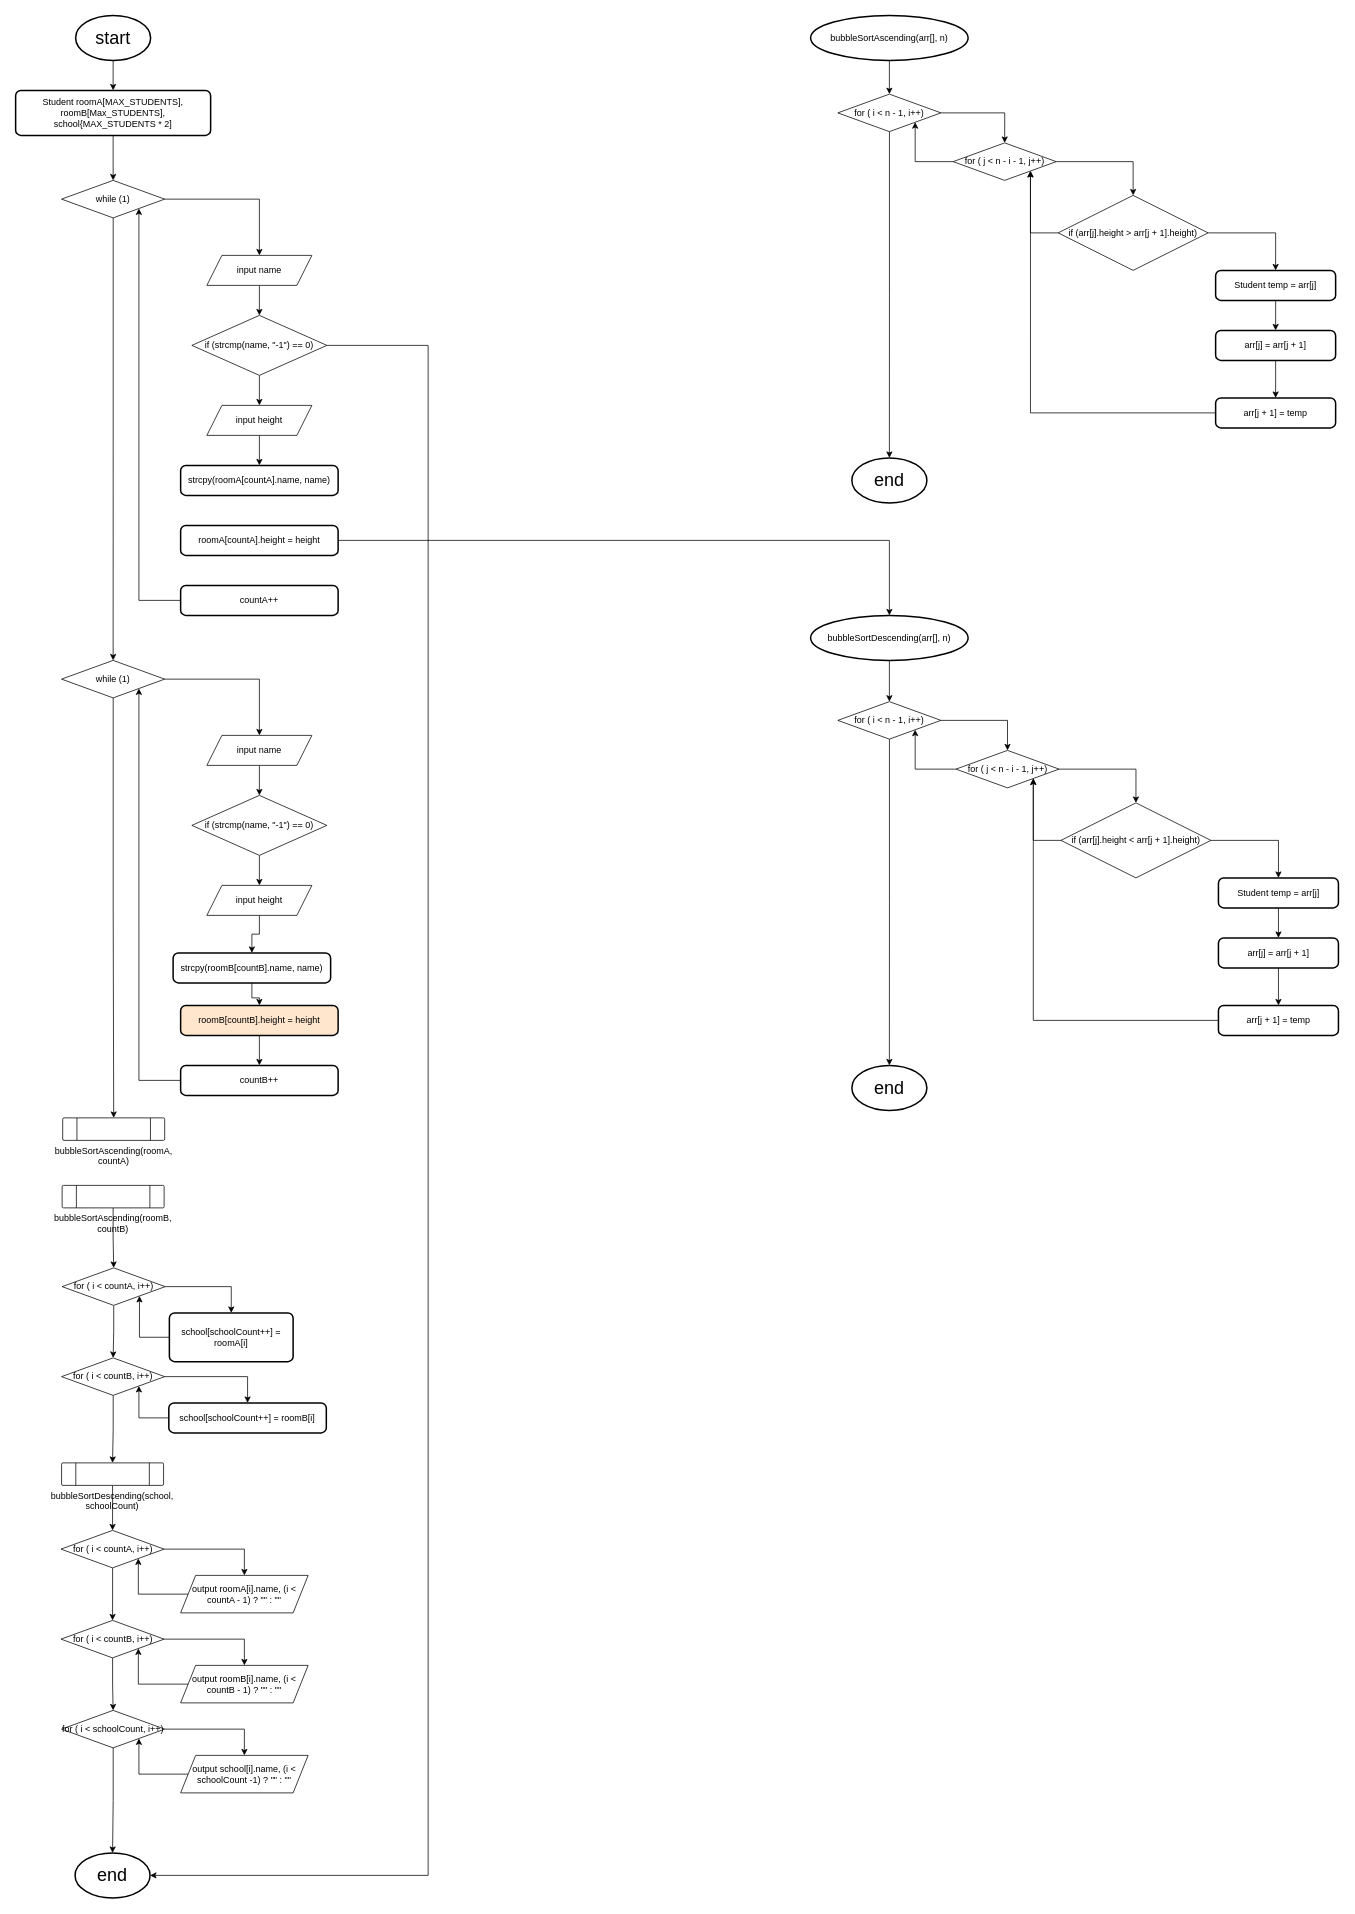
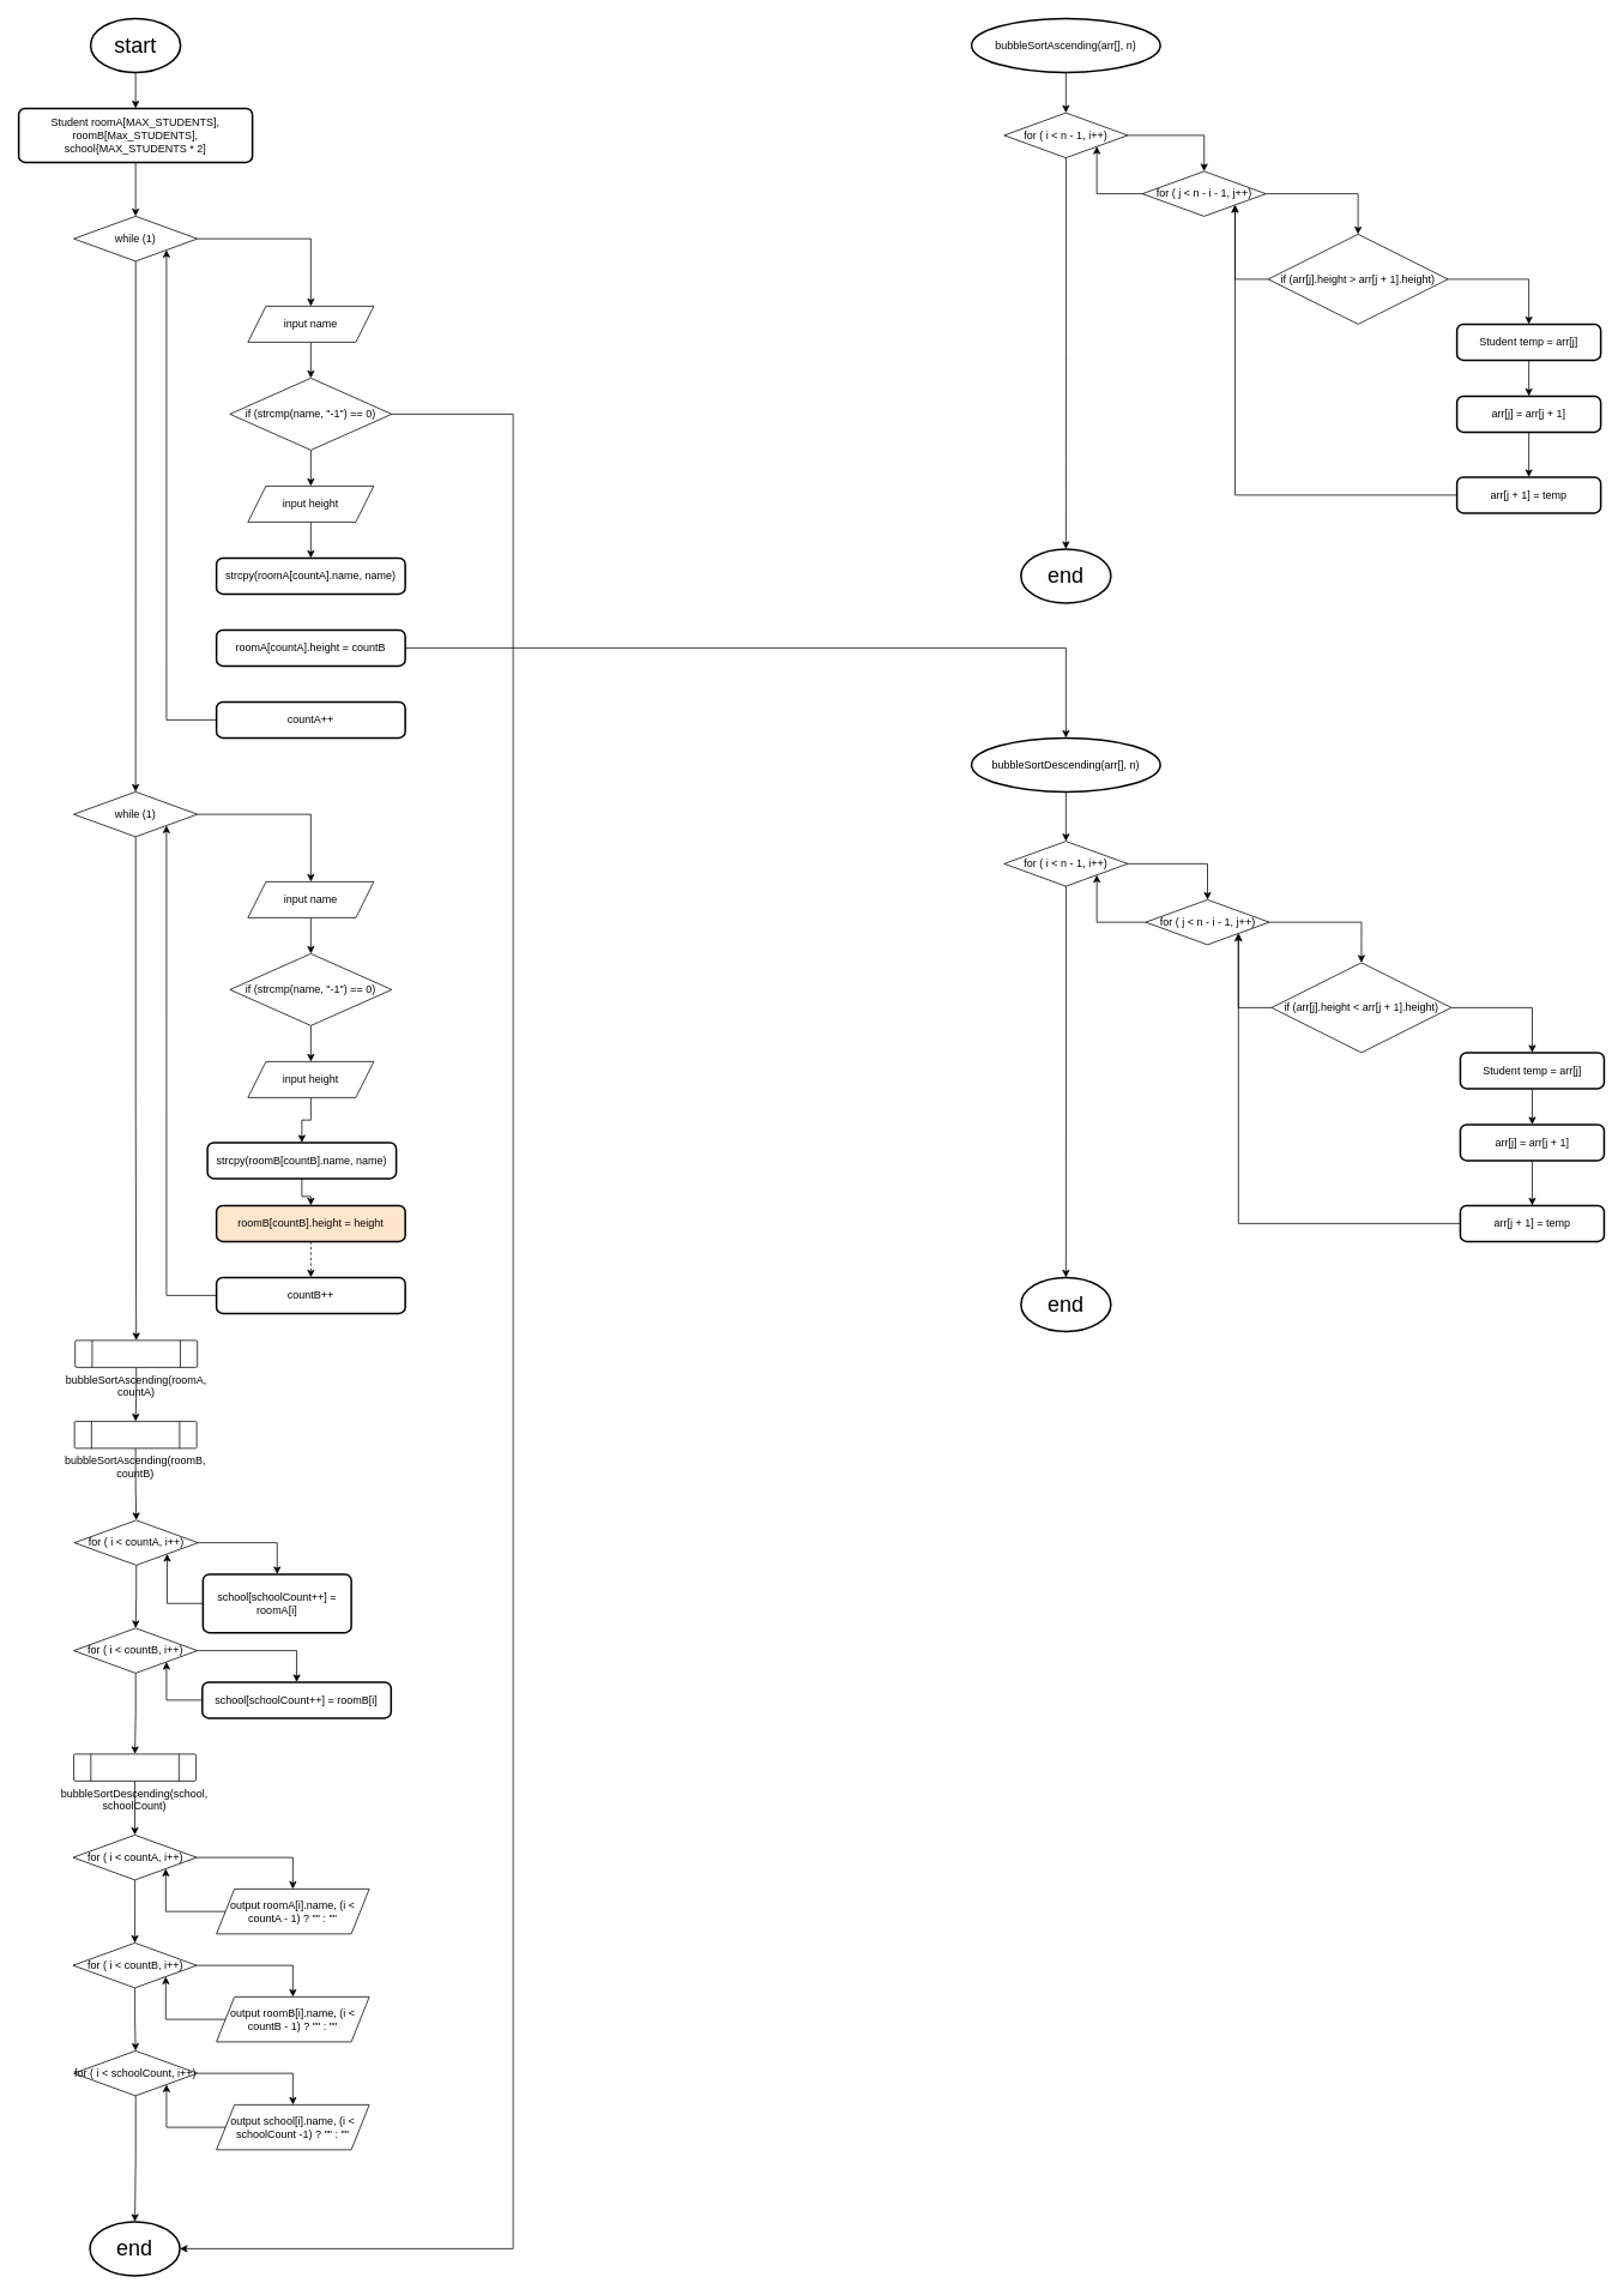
- <mxCell id="22" value="roomA[countA].height = height" style="rounded=1;whiteSpace=wrap;html=1;absoluteArcSize=1;arcSize=14;strokeWidth=2;" vertex="1" parent="1"><mxGeometry x="240" y="700" width="210" height="40" as="geometry" /></mxCell>
+ <mxCell id="22" value="roomA[countA].height = countB" style="rounded=1;whiteSpace=wrap;html=1;absoluteArcSize=1;arcSize=14;strokeWidth=2;" vertex="1" parent="1"><mxGeometry x="240" y="700" width="210" height="40" as="geometry" /></mxCell>
- <mxCell id="37" style="edgeStyle=orthogonalEdgeStyle;rounded=0;orthogonalLoop=1;jettySize=auto;html=1;entryX=0.5;entryY=0;entryDx=0;entryDy=0;" edge="1" parent="1" source="38" target="40"><mxGeometry relative="1" as="geometry" /></mxCell>
+ <mxCell id="37" style="edgeStyle=orthogonalEdgeStyle;rounded=0;orthogonalLoop=1;jettySize=auto;html=1;entryX=0.5;entryY=0;entryDx=0;entryDy=0;dashed=1;" edge="1" parent="1" source="38" target="40"><mxGeometry relative="1" as="geometry" /></mxCell>
+ <mxCell id="41" style="edgeStyle=orthogonalEdgeStyle;rounded=0;orthogonalLoop=1;jettySize=auto;html=1;entryX=0.5;entryY=0;entryDx=0;entryDy=0;" edge="1" parent="1" source="42" target="44"><mxGeometry relative="1" as="geometry" /></mxCell>
